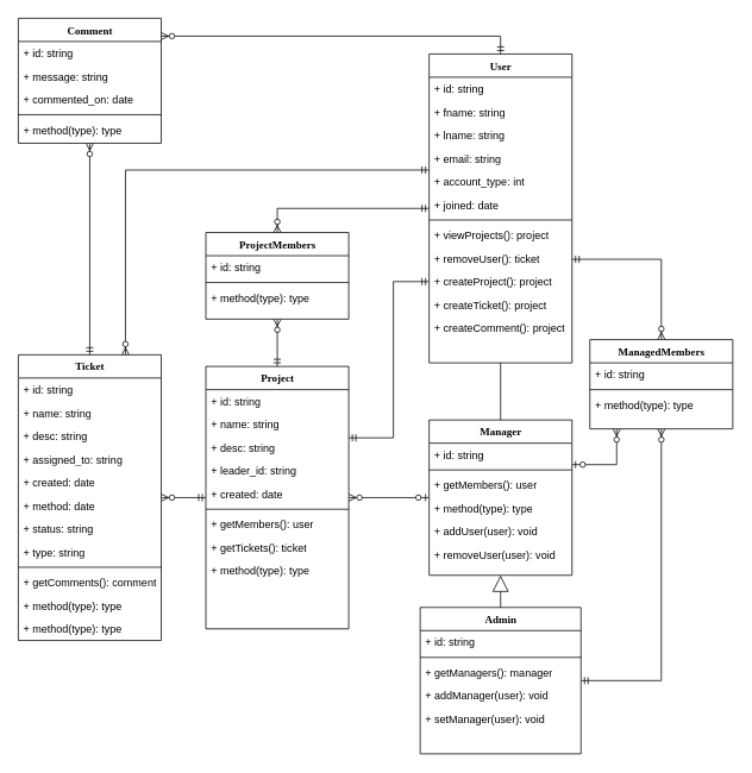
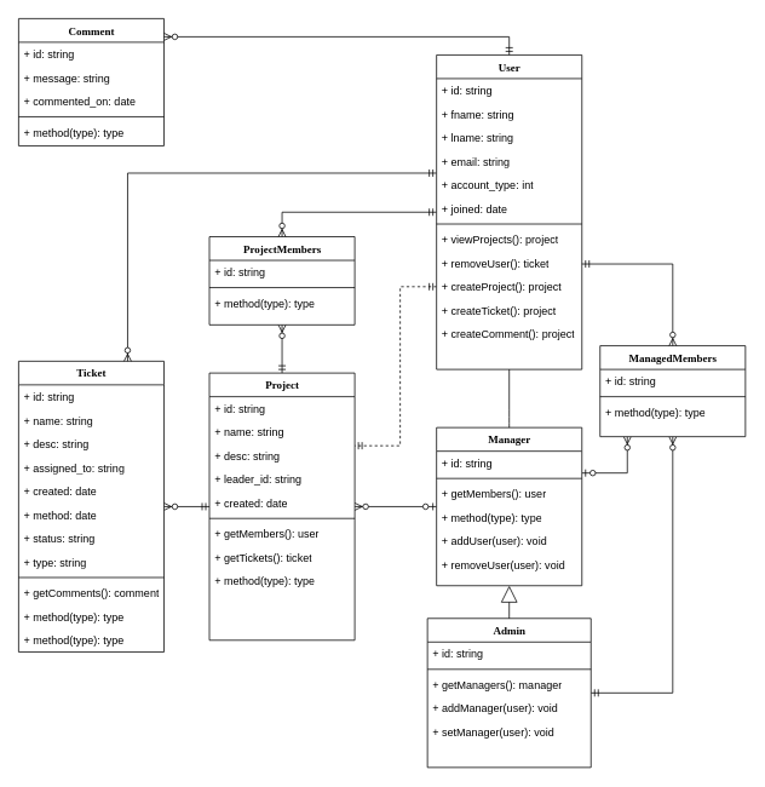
- <mxCell id="4" style="edgeStyle=orthogonalEdgeStyle;rounded=0;orthogonalLoop=1;jettySize=auto;html=1;entryX=0.5;entryY=0;entryDx=0;entryDy=0;endArrow=ERmandOne;endFill=0;startArrow=ERzeroToMany;startFill=1;exitX=0.5;exitY=1;exitDx=0;exitDy=0;" edge="1" parent="1" source="35" target="61"><mxGeometry relative="1" as="geometry"><Array as="points"><mxPoint x="100" y="190" /><mxPoint x="100" y="190" /></Array></mxGeometry></mxCell>
- <mxCell id="11" style="edgeStyle=orthogonalEdgeStyle;rounded=0;orthogonalLoop=1;jettySize=auto;html=1;startArrow=ERmandOne;startFill=0;endArrow=ERmandOne;endFill=0;" edge="1" parent="1" source="12" target="51"><mxGeometry relative="1" as="geometry"><Array as="points"><mxPoint x="440" y="315" /><mxPoint x="440" y="490" /></Array></mxGeometry></mxCell>
+ <mxCell id="11" style="edgeStyle=orthogonalEdgeStyle;rounded=0;orthogonalLoop=1;jettySize=auto;html=1;startArrow=ERmandOne;startFill=0;endArrow=ERmandOne;endFill=0;dashed=1;" edge="1" parent="1" source="12" target="51"><mxGeometry relative="1" as="geometry"><Array as="points"><mxPoint x="440" y="315" /><mxPoint x="440" y="490" /></Array></mxGeometry></mxCell>
